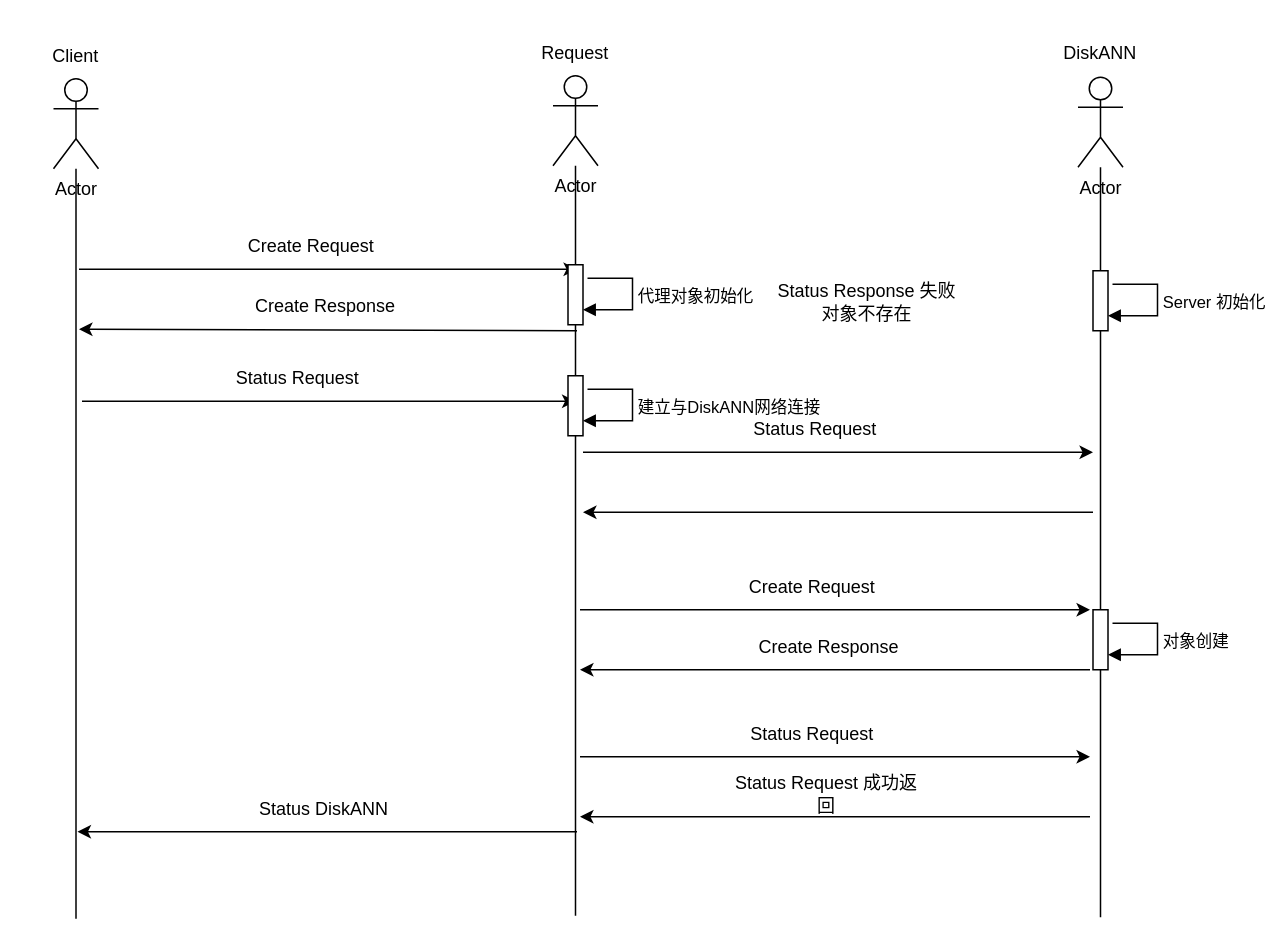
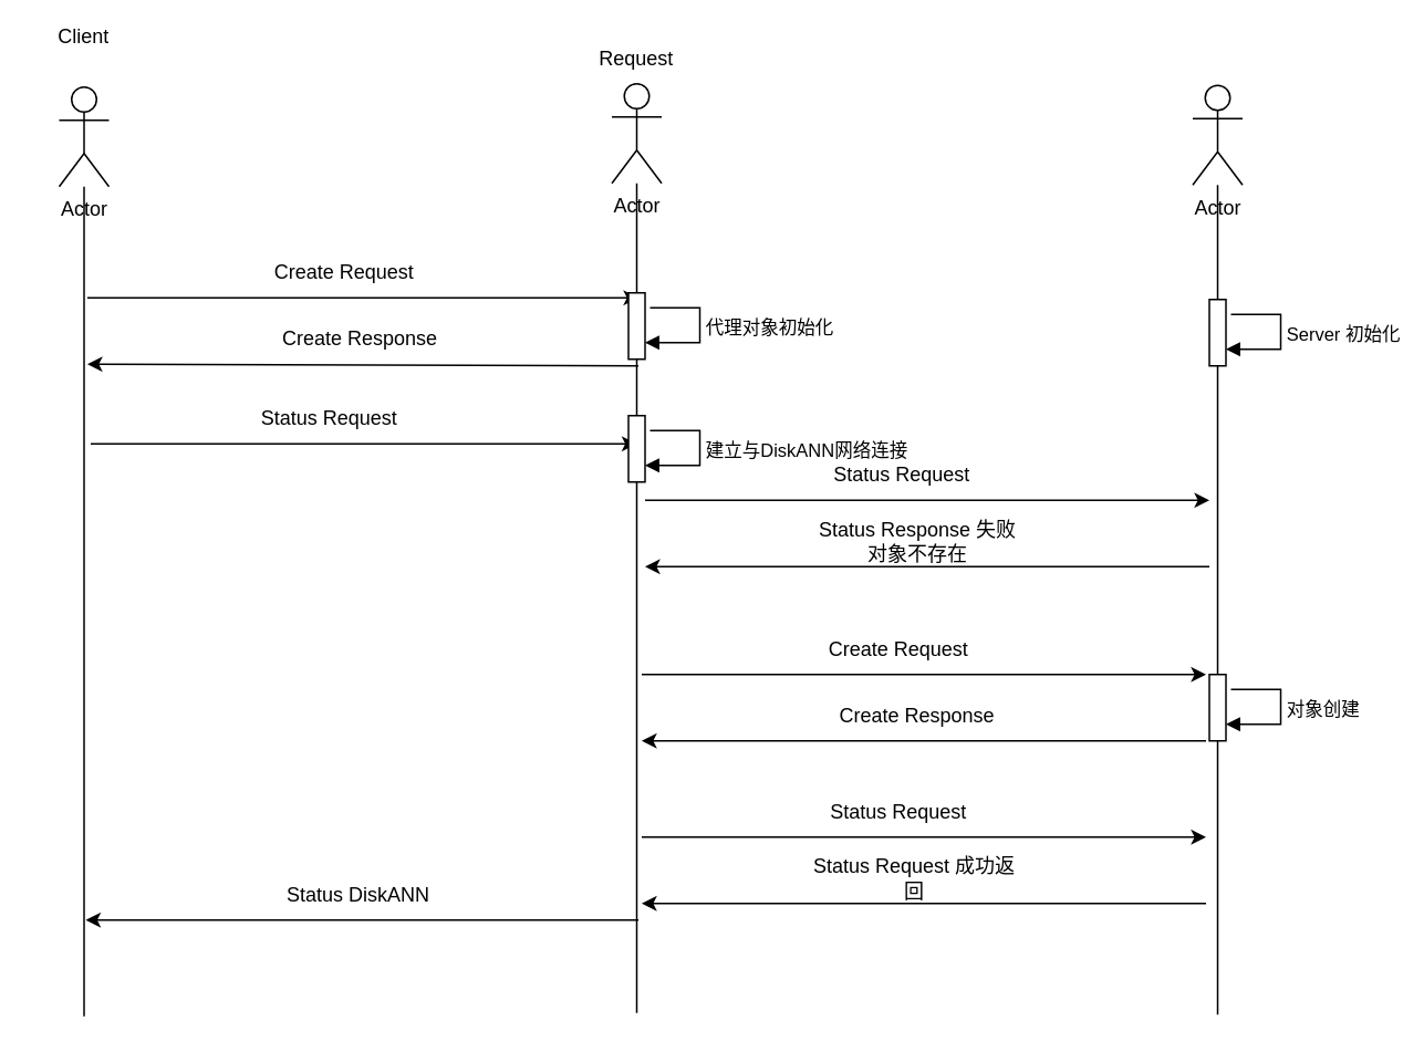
- <mxCell id="7" value="DiskANN" style="text;html=1;strokeColor=none;fillColor=none;align=center;verticalAlign=middle;whiteSpace=wrap;rounded=0;" parent="1" vertex="1"><mxGeometry x="703" y="20" width="60" height="30" as="geometry" /></mxCell>
- <mxCell id="24" value="Client" style="text;html=1;strokeColor=none;fillColor=none;align=center;verticalAlign=middle;whiteSpace=wrap;rounded=0;" vertex="1" parent="1"><mxGeometry x="20" y="22" width="60" height="30" as="geometry" /></mxCell>
+ <mxCell id="24" value="Client" style="text;html=1;strokeColor=none;fillColor=none;align=center;verticalAlign=middle;whiteSpace=wrap;rounded=0;" vertex="1" parent="1"><mxGeometry x="20" y="7" width="60" height="30" as="geometry" /></mxCell>
- <mxCell id="11" value="Status Response 失败对象不存在" style="text;html=1;strokeColor=none;fillColor=none;align=center;verticalAlign=middle;whiteSpace=wrap;rounded=0;" parent="1" vertex="1"><mxGeometry x="512" y="186" width="131" height="30" as="geometry" /></mxCell>
+ <mxCell id="11" value="Status Response 失败对象不存在" style="text;html=1;strokeColor=none;fillColor=none;align=center;verticalAlign=middle;whiteSpace=wrap;rounded=0;" parent="1" vertex="1"><mxGeometry x="487" y="311" width="131" height="30" as="geometry" /></mxCell>
